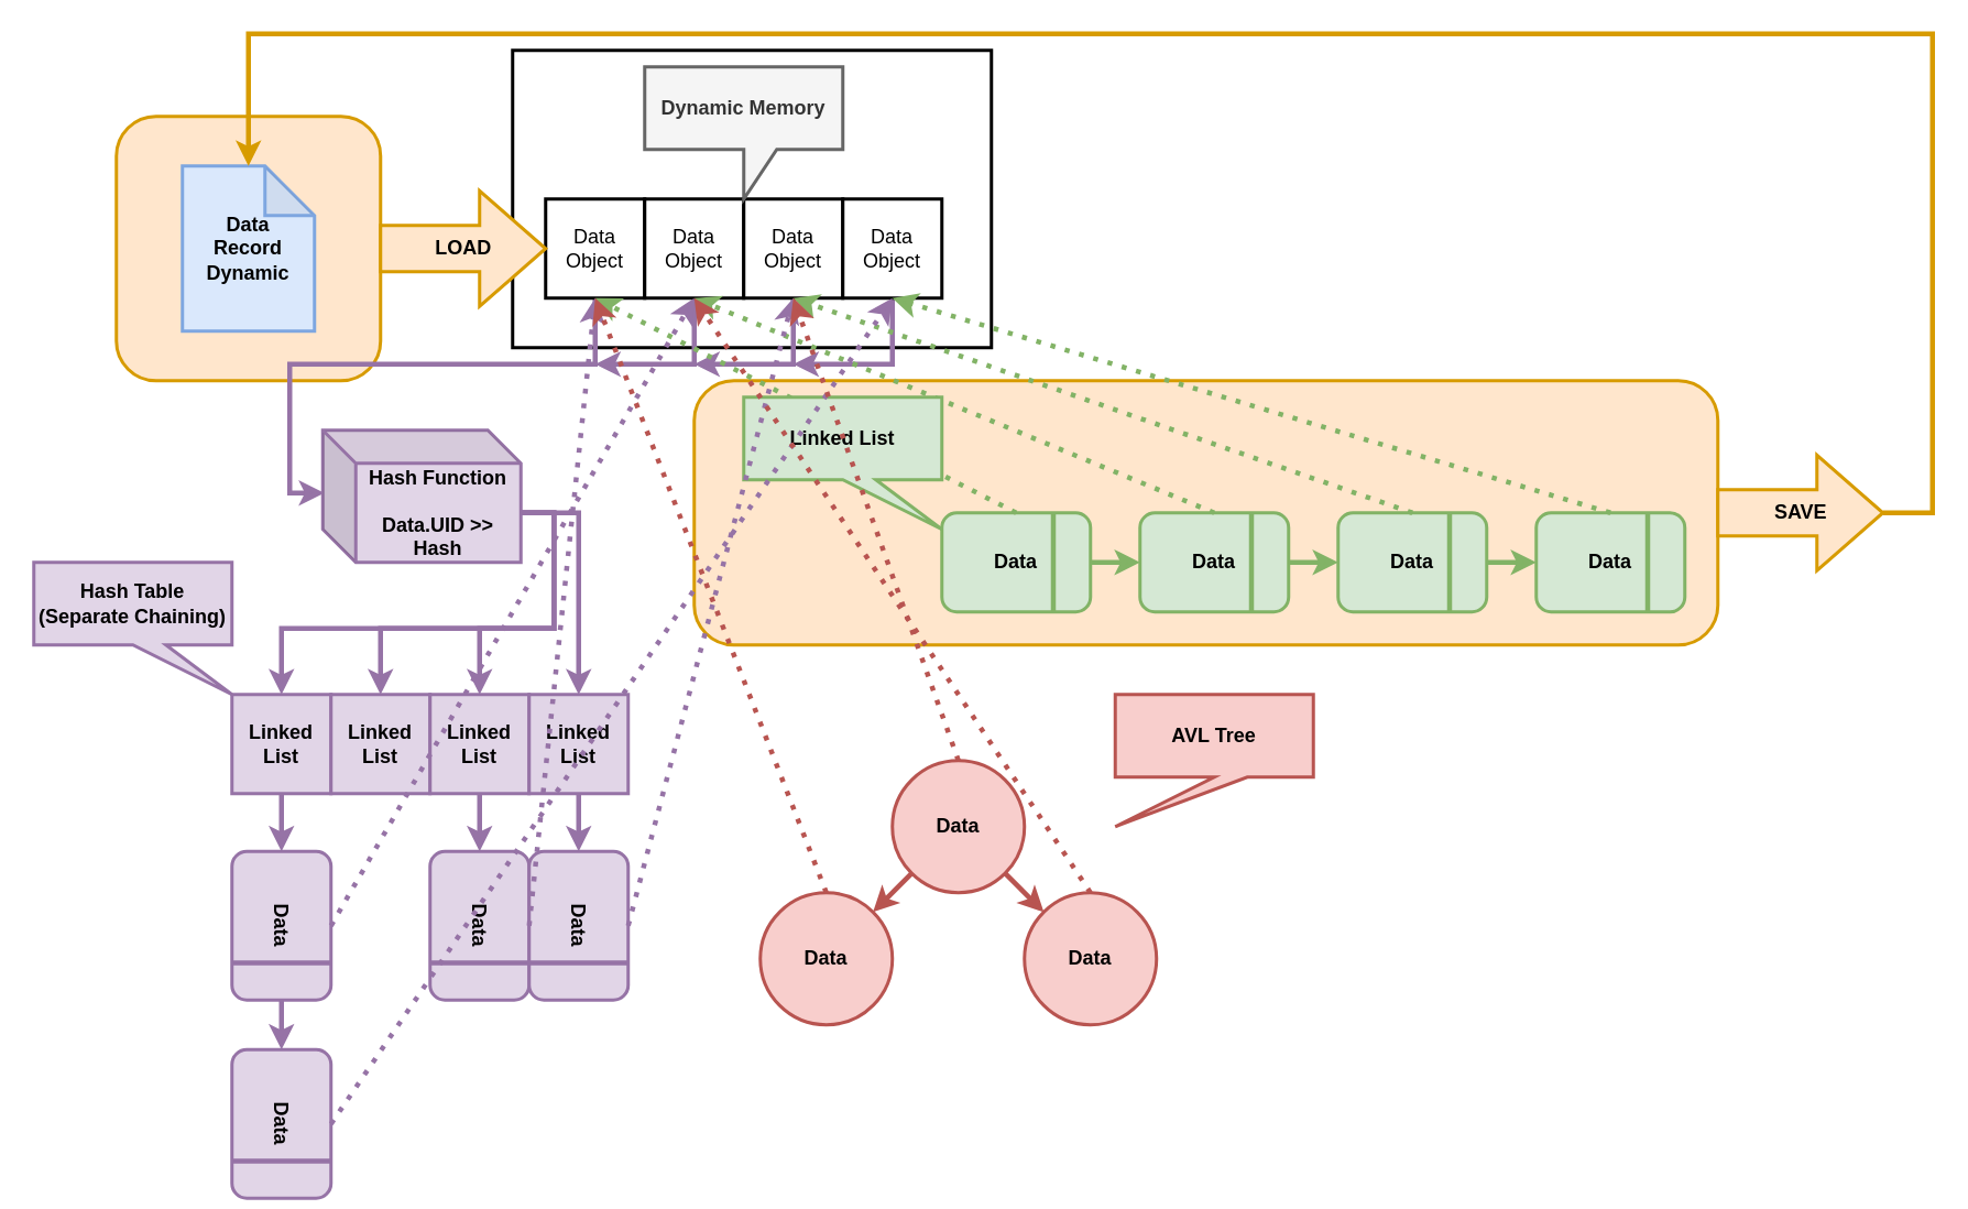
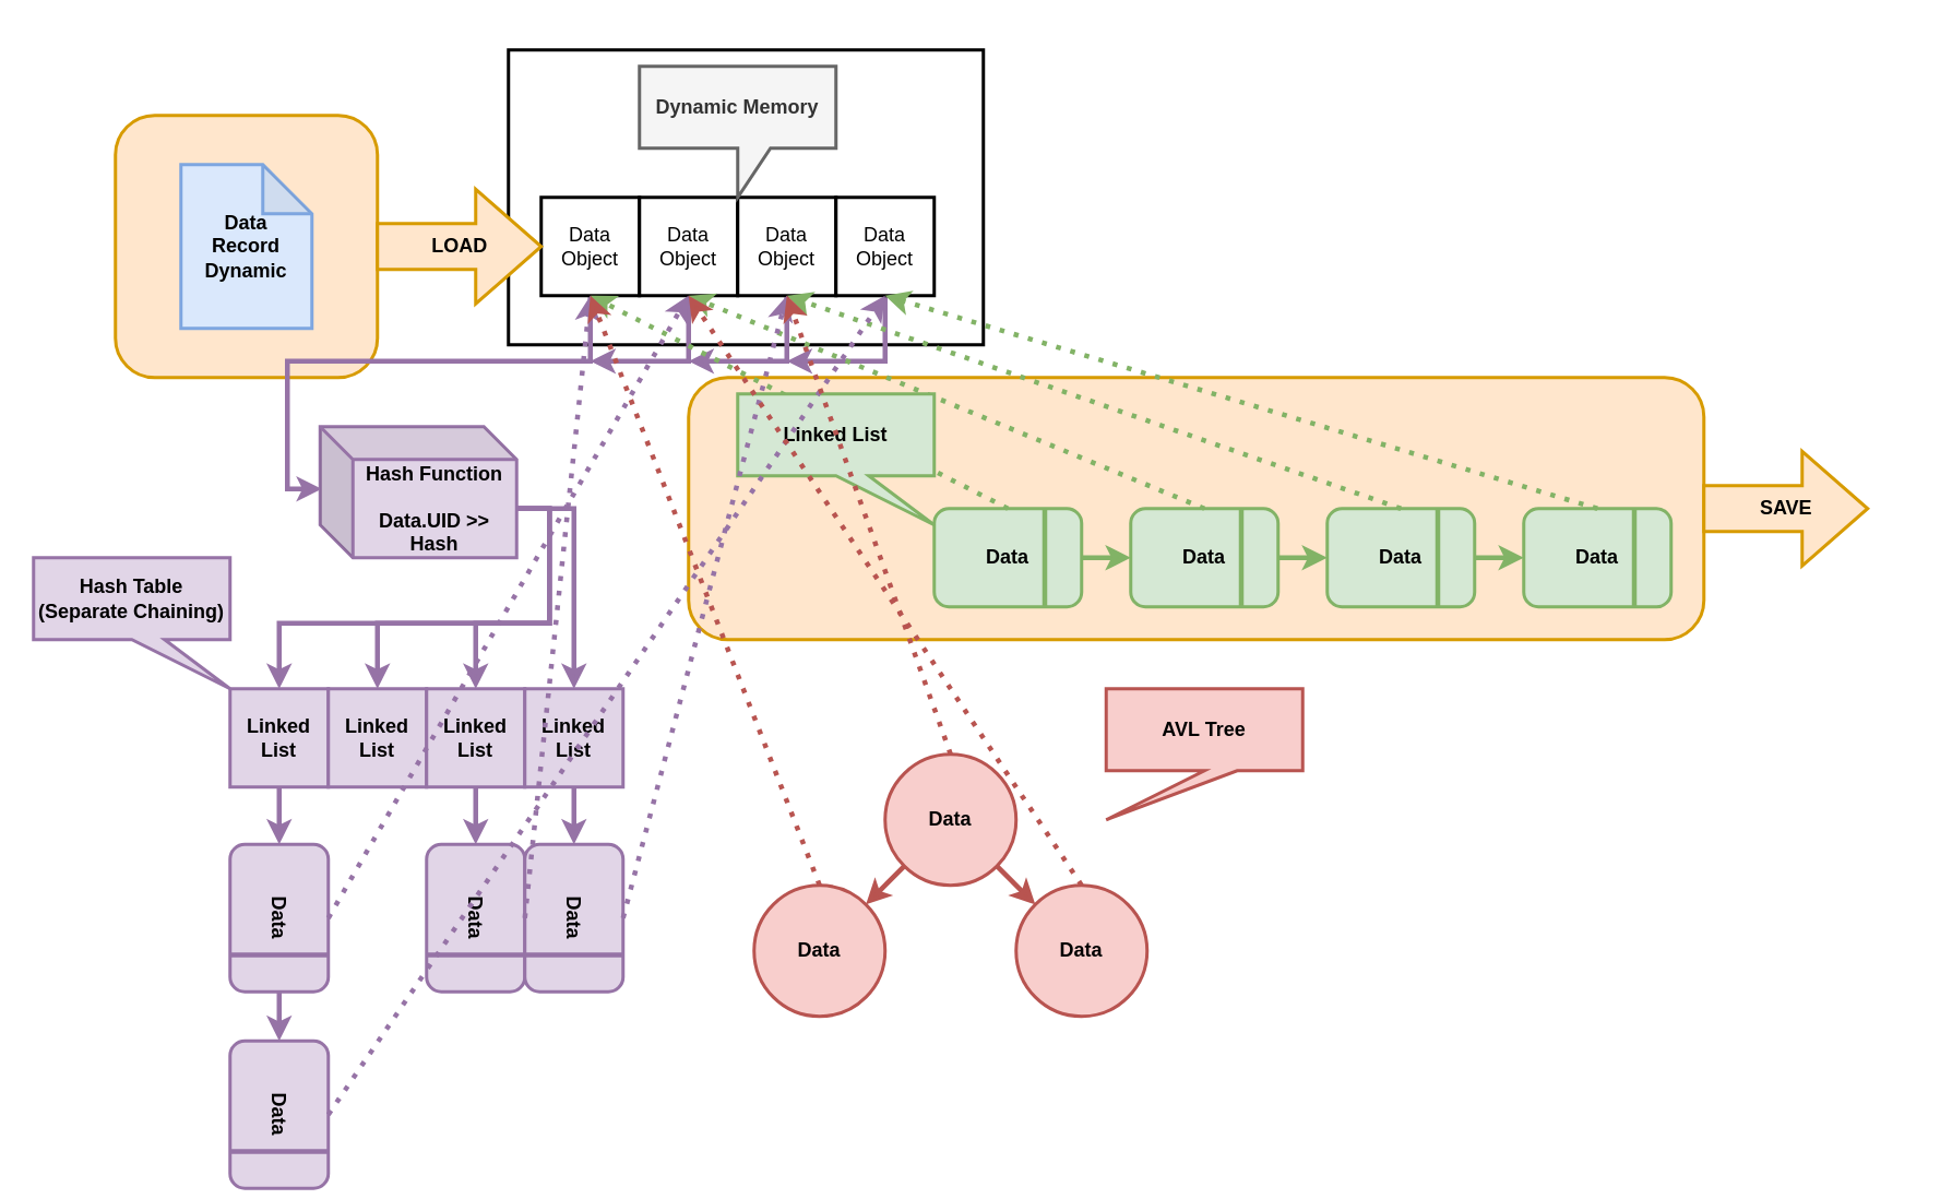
- <mxCell id="33" style="edgeStyle=orthogonalEdgeStyle;rounded=0;orthogonalLoop=1;jettySize=auto;html=1;exitX=1;exitY=0.5;exitDx=0;exitDy=0;exitPerimeter=0;entryX=0.5;entryY=0;entryDx=0;entryDy=0;entryPerimeter=0;strokeWidth=3;fontColor=#97D077;fillColor=#ffe6cc;strokeColor=#d79b00;" edge="1" parent="1" source="34" target="5"><mxGeometry relative="1" as="geometry"><Array as="points"><mxPoint x="1170" y="310" /><mxPoint x="1170" y="20" /><mxPoint x="150" y="20" /></Array></mxGeometry></mxCell>
